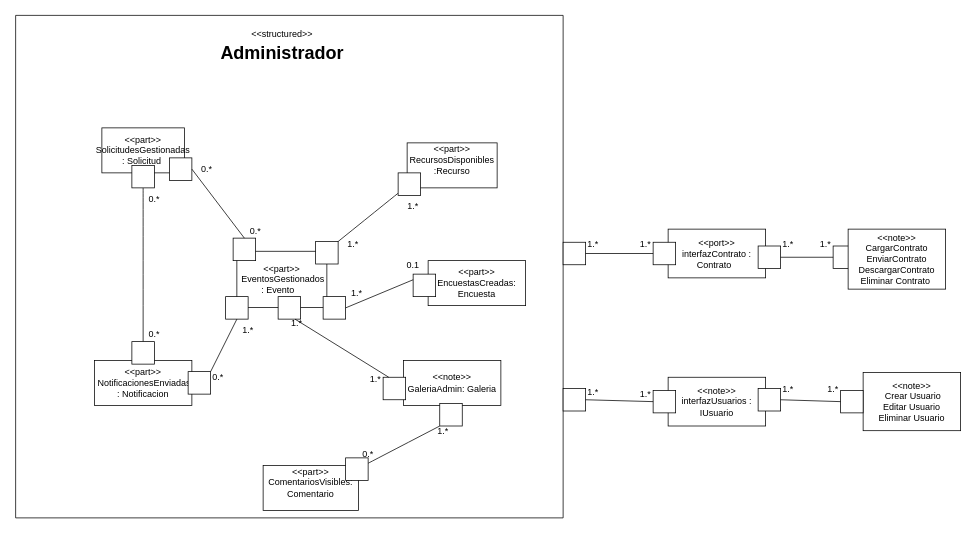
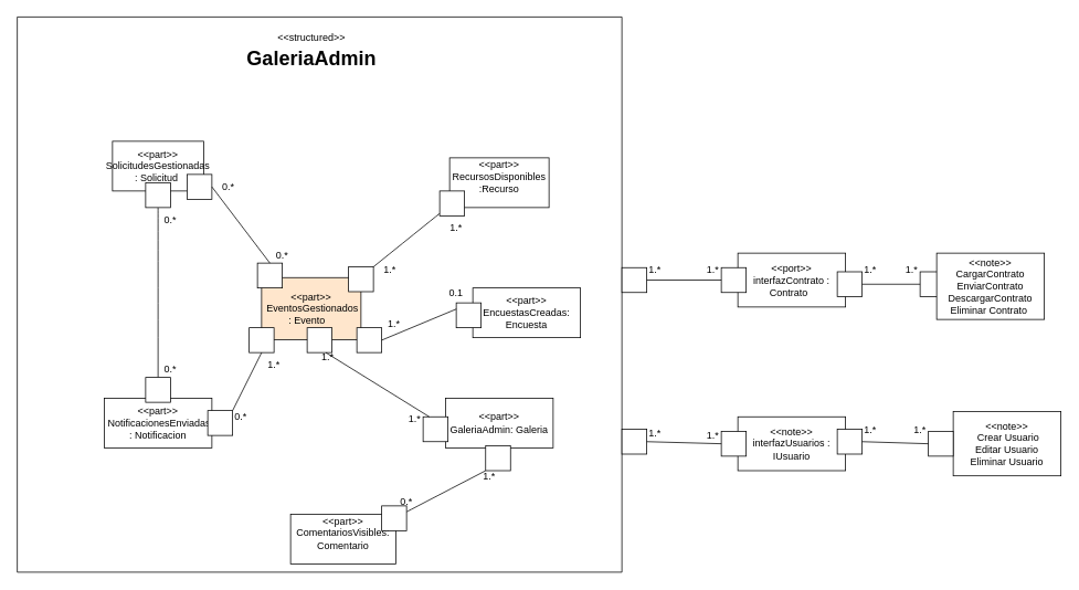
- <mxCell id="3" value="&lt;span style=&quot;font-size: 12px; font-weight: 400; text-wrap-mode: wrap;&quot;&gt;&amp;lt;&amp;lt;structured&amp;gt;&amp;gt;&lt;/span&gt;&lt;div&gt;Administrador&lt;/div&gt;" style="text;strokeColor=none;fillColor=none;html=1;fontSize=24;fontStyle=1;verticalAlign=middle;align=center;" vertex="1" parent="1"><mxGeometry x="290" y="30" width="170" height="50" as="geometry" /></mxCell>
+ <mxCell id="3" value="&lt;span style=&quot;font-size: 12px; font-weight: 400; text-wrap-mode: wrap;&quot;&gt;&amp;lt;&amp;lt;structured&amp;gt;&amp;gt;&lt;/span&gt;&lt;div&gt;GaleriaAdmin&lt;/div&gt;" style="text;strokeColor=none;fillColor=none;html=1;fontSize=24;fontStyle=1;verticalAlign=middle;align=center;" vertex="1" parent="1"><mxGeometry x="290" y="30" width="170" height="50" as="geometry" /></mxCell>
- <mxCell id="4" value="&lt;div&gt;&amp;lt;&amp;lt;part&amp;gt;&amp;gt;&lt;/div&gt;&amp;nbsp;EventosGestionados : Evento&amp;nbsp; &amp;nbsp;" style="html=1;whiteSpace=wrap;" vertex="1" parent="1"><mxGeometry x="315" y="334.5" width="120" height="75" as="geometry" /></mxCell>
+ <mxCell id="4" value="&lt;div&gt;&amp;lt;&amp;lt;part&amp;gt;&amp;gt;&lt;/div&gt;&amp;nbsp;EventosGestionados : Evento&amp;nbsp; &amp;nbsp;" style="html=1;whiteSpace=wrap;fillColor=#ffe6cc;" vertex="1" parent="1"><mxGeometry x="315" y="334.5" width="120" height="75" as="geometry" /></mxCell>
- <mxCell id="11" value="&amp;lt;&amp;lt;note&amp;gt;&amp;gt;&lt;div&gt;GaleriaAdmin: Galeria&lt;/div&gt;" style="html=1;whiteSpace=wrap;" vertex="1" parent="1"><mxGeometry x="537" y="480" width="130" height="60" as="geometry" /></mxCell>
+ <mxCell id="11" value="&amp;lt;&amp;lt;part&amp;gt;&amp;gt;&lt;div&gt;GaleriaAdmin: Galeria&lt;/div&gt;" style="html=1;whiteSpace=wrap;" vertex="1" parent="1"><mxGeometry x="537" y="480" width="130" height="60" as="geometry" /></mxCell>
